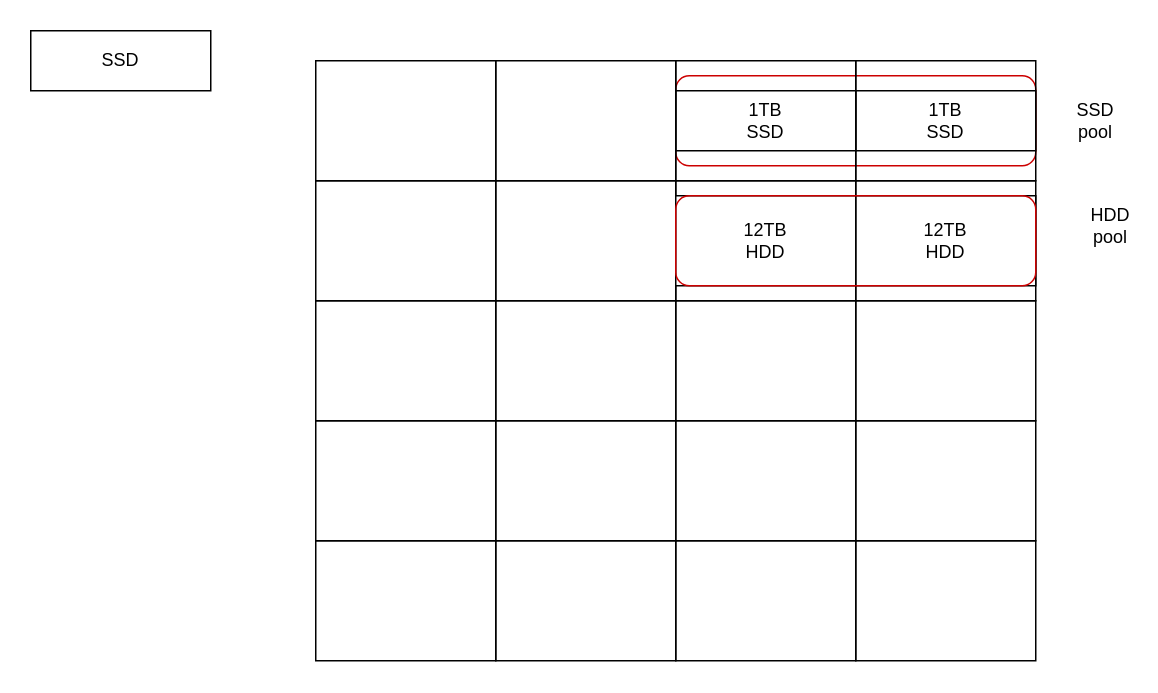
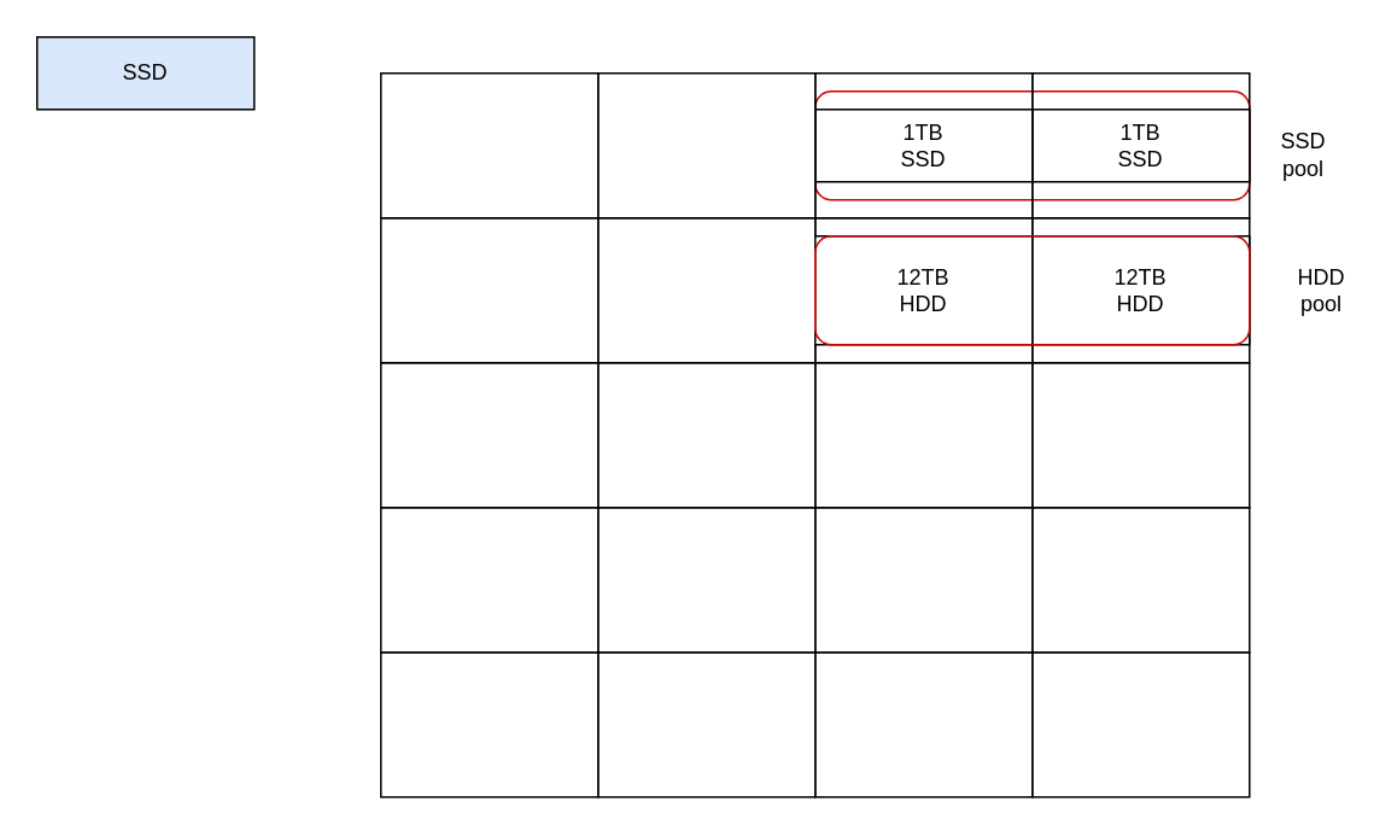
- <mxCell id="29" value="SSD" style="rounded=0;whiteSpace=wrap;html=1;" vertex="1" parent="1"><mxGeometry x="20" y="20" width="120" height="40" as="geometry" /></mxCell>
+ <mxCell id="29" value="SSD" style="rounded=0;whiteSpace=wrap;html=1;fillColor=#dae8fc;" vertex="1" parent="1"><mxGeometry x="20" y="20" width="120" height="40" as="geometry" /></mxCell>
- <mxCell id="30" value="SSD pool" style="text;html=1;strokeColor=none;fillColor=none;align=center;verticalAlign=middle;whiteSpace=wrap;rounded=0;" vertex="1" parent="1"><mxGeometry x="710" y="70" width="40" height="20" as="geometry" /></mxCell>
+ <mxCell id="30" value="SSD pool" style="text;html=1;strokeColor=none;fillColor=none;align=center;verticalAlign=middle;whiteSpace=wrap;rounded=0;" vertex="1" parent="1"><mxGeometry x="700" y="75" width="40" height="20" as="geometry" /></mxCell>
- <mxCell id="31" value="HDD&lt;br&gt;pool" style="text;html=1;strokeColor=none;fillColor=none;align=center;verticalAlign=middle;whiteSpace=wrap;rounded=0;" vertex="1" parent="1"><mxGeometry x="720" y="140" width="40" height="20" as="geometry" /></mxCell>
+ <mxCell id="31" value="HDD&lt;br&gt;pool" style="text;html=1;strokeColor=none;fillColor=none;align=center;verticalAlign=middle;whiteSpace=wrap;rounded=0;" vertex="1" parent="1"><mxGeometry x="710" y="150" width="40" height="20" as="geometry" /></mxCell>
